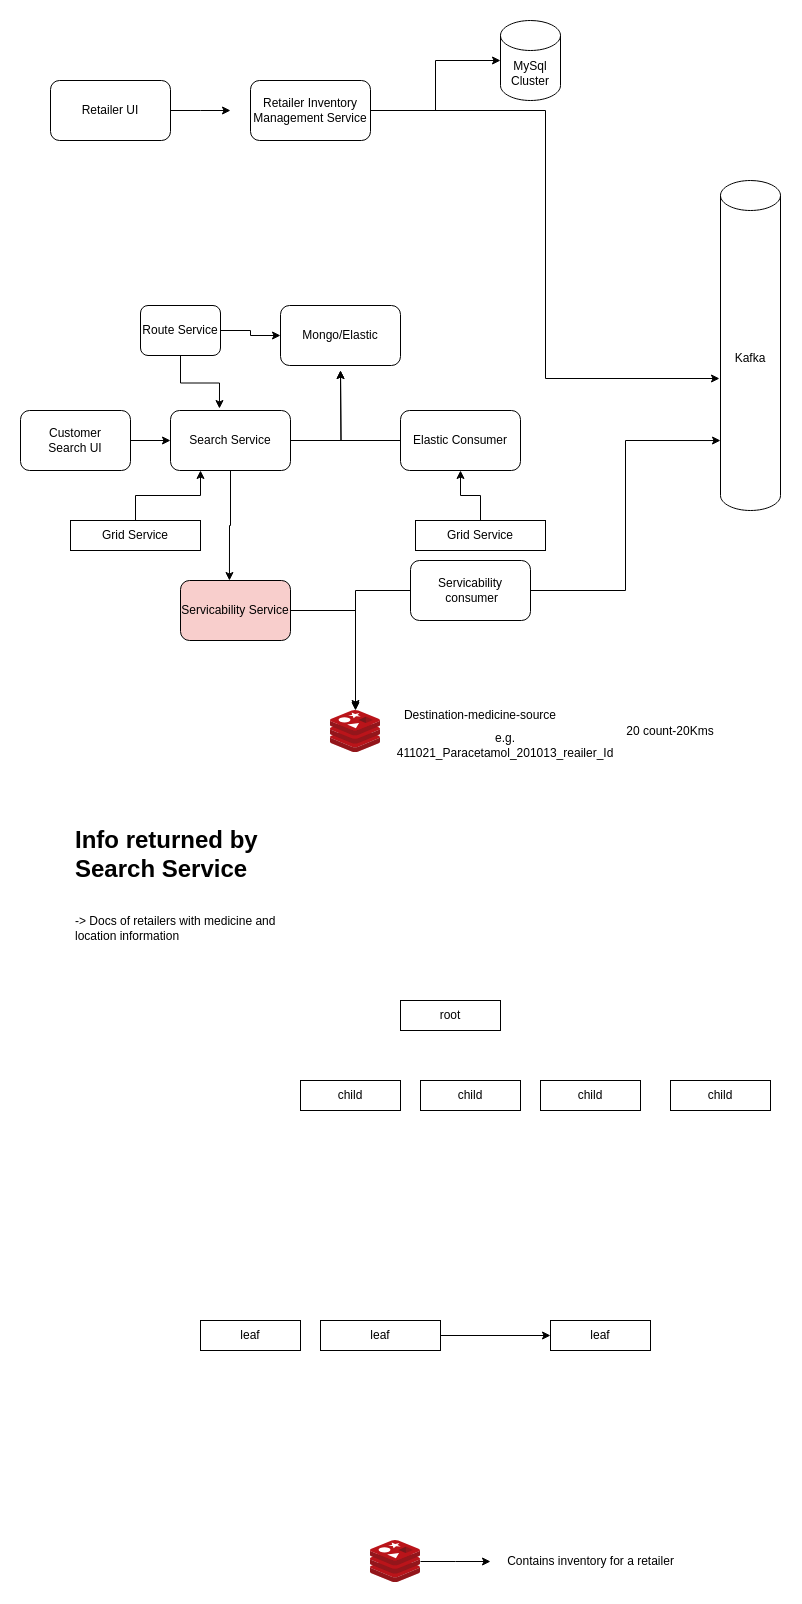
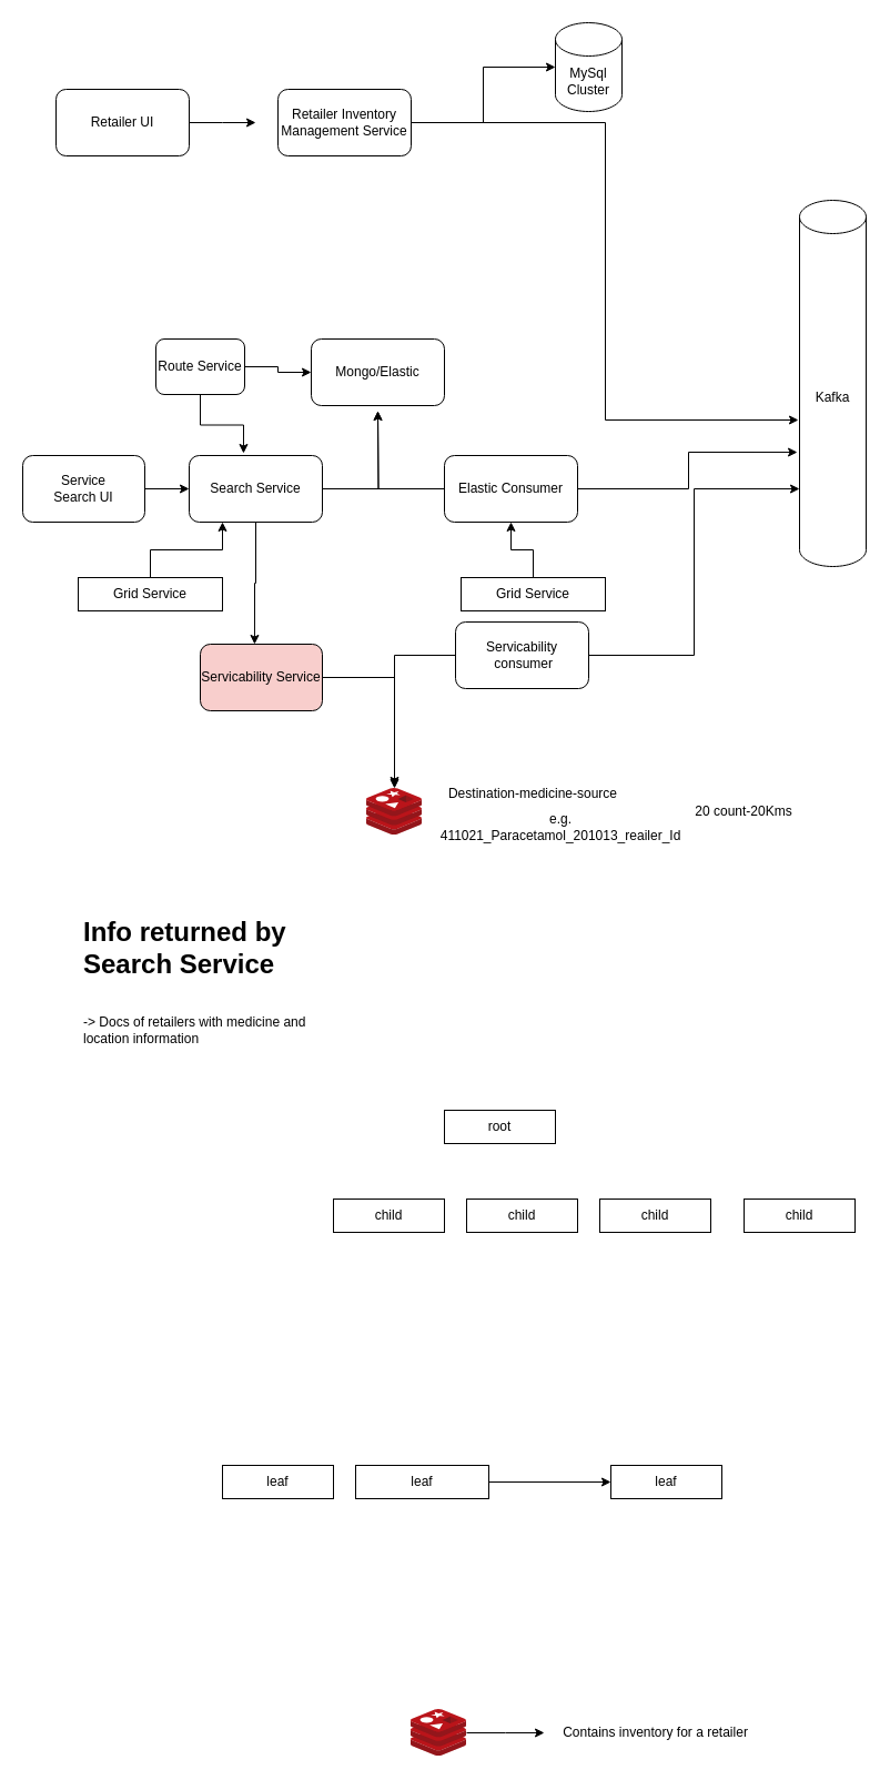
+ <mxCell id="9" style="edgeStyle=orthogonalEdgeStyle;rounded=0;orthogonalLoop=1;jettySize=auto;html=1;entryX=-0.033;entryY=0.688;entryDx=0;entryDy=0;entryPerimeter=0;" edge="1" parent="1" source="11" target="8"><mxGeometry relative="1" as="geometry" /></mxCell>
- <mxCell id="14" value="Customer &lt;br&gt;Search UI" style="rounded=1;whiteSpace=wrap;html=1;" vertex="1" parent="1"><mxGeometry x="20" y="410" width="110" height="60" as="geometry" /></mxCell>
+ <mxCell id="14" value="Service &lt;br&gt;Search UI" style="rounded=1;whiteSpace=wrap;html=1;" vertex="1" parent="1"><mxGeometry x="20" y="410" width="110" height="60" as="geometry" /></mxCell>
